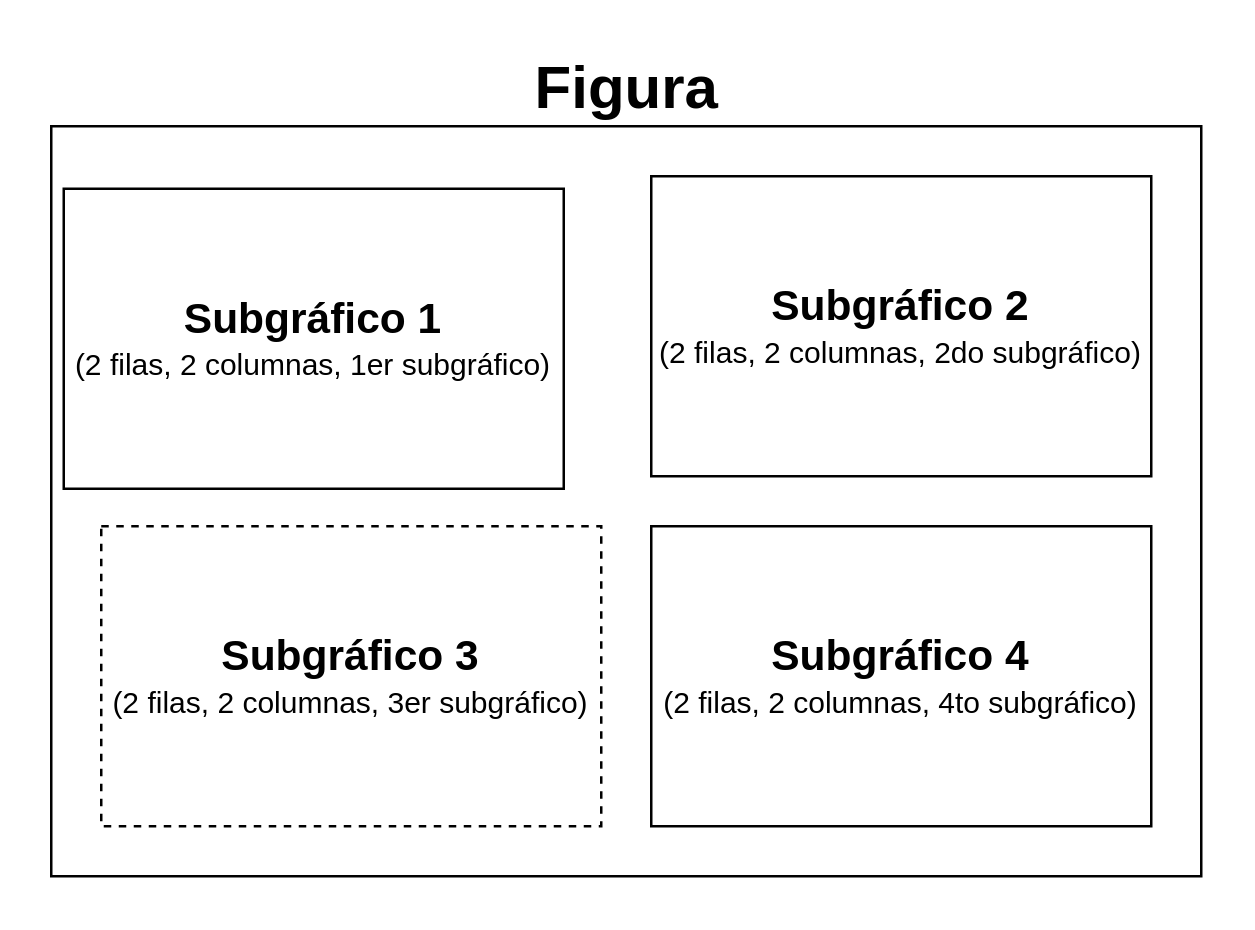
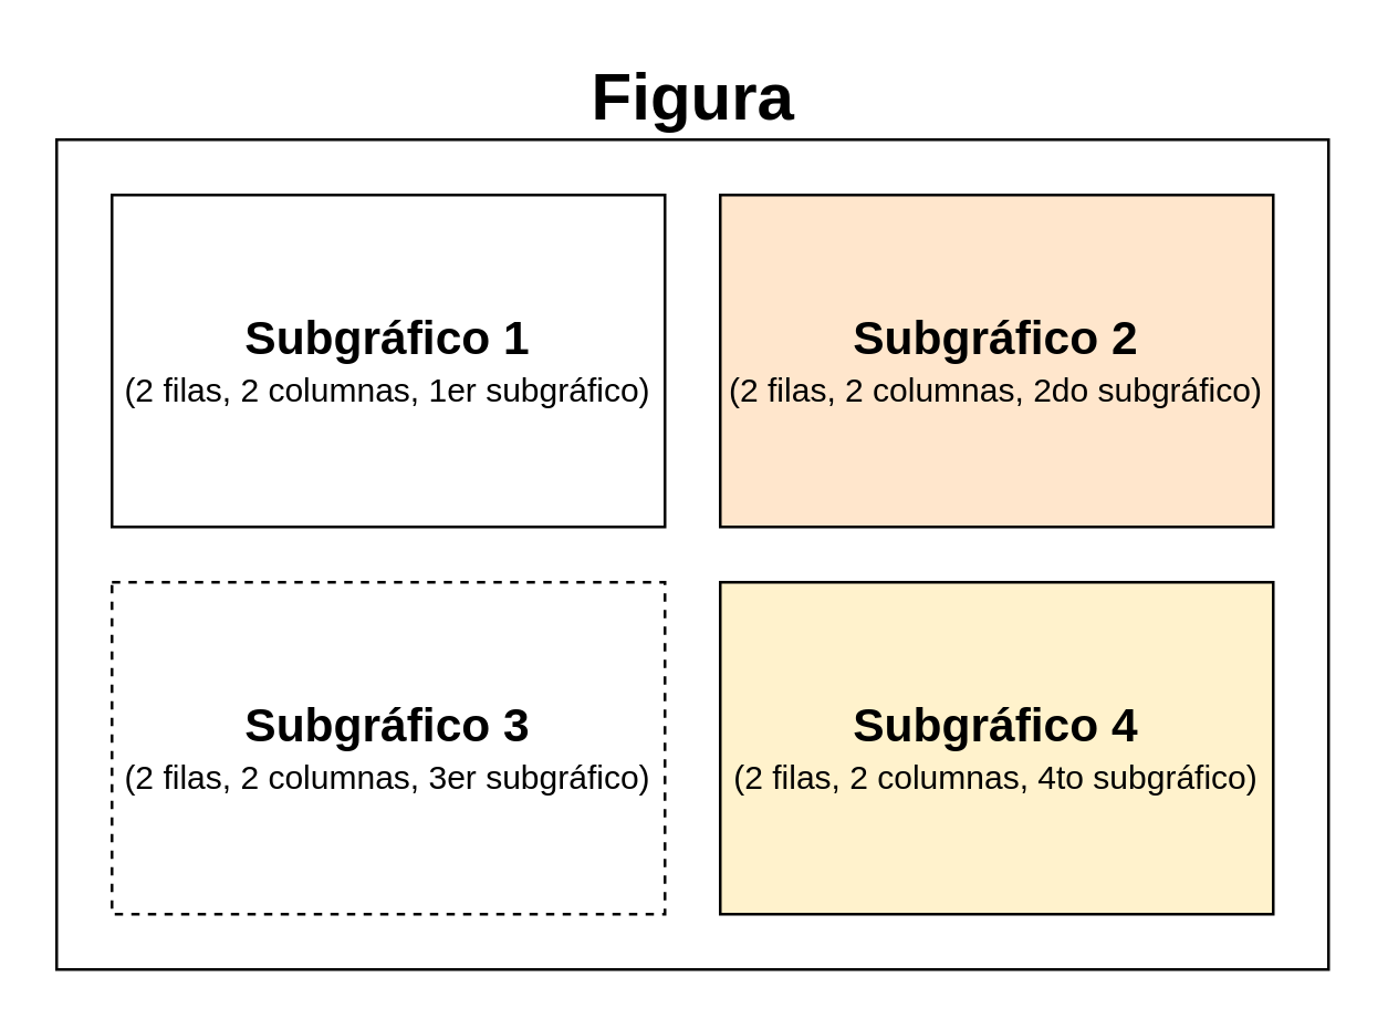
- <mxCell id="5" value="&lt;b style=&quot;font-size: 17px;&quot;&gt;Subgráfico 2&lt;/b&gt;&lt;span style=&quot;font-size: 17px;&quot;&gt;&lt;b&gt;&lt;br&gt;&lt;/b&gt;&lt;/span&gt;(2 filas, 2 columnas, 2do subgráfico)" style="rounded=0;whiteSpace=wrap;html=1;" vertex="1" parent="2"><mxGeometry x="240" y="50" width="200" height="120" as="geometry" /></mxCell>
+ <mxCell id="5" value="&lt;b style=&quot;font-size: 17px;&quot;&gt;Subgráfico 2&lt;/b&gt;&lt;span style=&quot;font-size: 17px;&quot;&gt;&lt;b&gt;&lt;br&gt;&lt;/b&gt;&lt;/span&gt;(2 filas, 2 columnas, 2do subgráfico)" style="rounded=0;whiteSpace=wrap;html=1;fillColor=#ffe6cc;" vertex="1" parent="2"><mxGeometry x="240" y="50" width="200" height="120" as="geometry" /></mxCell>
- <mxCell id="4" value="&lt;b style=&quot;font-size: 17px;&quot;&gt;Subgráfico 1&lt;br&gt;&lt;/b&gt;(2 filas, 2 columnas, 1er subgráfico)" style="rounded=0;whiteSpace=wrap;html=1;" vertex="1" parent="2"><mxGeometry x="5" y="55" width="200" height="120" as="geometry" /></mxCell>
+ <mxCell id="4" value="&lt;b style=&quot;font-size: 17px;&quot;&gt;Subgráfico 1&lt;br&gt;&lt;/b&gt;(2 filas, 2 columnas, 1er subgráfico)" style="rounded=0;whiteSpace=wrap;html=1;" vertex="1" parent="2"><mxGeometry x="20" y="50" width="200" height="120" as="geometry" /></mxCell>
- <mxCell id="7" value="&lt;b style=&quot;font-size: 17px;&quot;&gt;Subgráfico 4&lt;br&gt;&lt;/b&gt;(2 filas, 2 columnas, 4to subgráfico)" style="rounded=0;whiteSpace=wrap;html=1;" vertex="1" parent="2"><mxGeometry x="240" y="190" width="200" height="120" as="geometry" /></mxCell>
+ <mxCell id="7" value="&lt;b style=&quot;font-size: 17px;&quot;&gt;Subgráfico 4&lt;br&gt;&lt;/b&gt;(2 filas, 2 columnas, 4to subgráfico)" style="rounded=0;whiteSpace=wrap;html=1;fillColor=#fff2cc;" vertex="1" parent="2"><mxGeometry x="240" y="190" width="200" height="120" as="geometry" /></mxCell>
